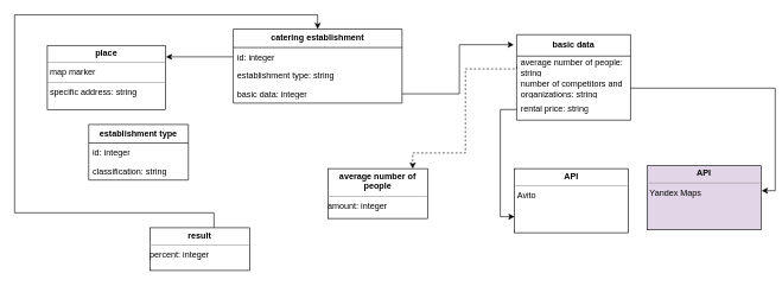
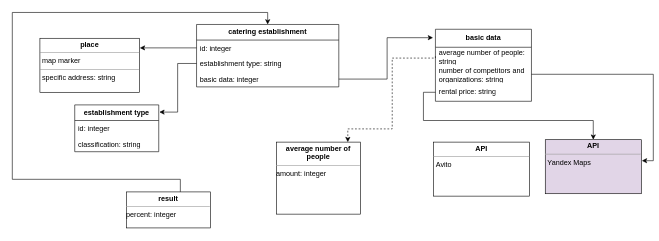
+ <mxCell id="14" style="edgeStyle=orthogonalEdgeStyle;rounded=0;orthogonalLoop=1;jettySize=auto;html=1;exitX=0;exitY=0.5;exitDx=0;exitDy=0;entryX=1.007;entryY=0.154;entryDx=0;entryDy=0;entryPerimeter=0;" parent="1" source="4" target="6" edge="1"><mxGeometry relative="1" as="geometry" /></mxCell>
- <mxCell id="20" style="edgeStyle=orthogonalEdgeStyle;rounded=0;orthogonalLoop=1;jettySize=auto;html=1;exitX=0;exitY=0.5;exitDx=0;exitDy=0;entryX=0;entryY=0.75;entryDx=0;entryDy=0;" parent="1" source="12" target="16" edge="1"><mxGeometry relative="1" as="geometry" /></mxCell>
+ <mxCell id="20" style="edgeStyle=orthogonalEdgeStyle;rounded=0;orthogonalLoop=1;jettySize=auto;html=1;exitX=0;exitY=0.5;exitDx=0;exitDy=0;" parent="1" source="12" target="24" edge="1"><mxGeometry relative="1" as="geometry" /></mxCell>
- <mxCell id="17" value="&lt;p style=&quot;margin:0px;margin-top:4px;text-align:center;&quot;&gt;&lt;b&gt;average number of people&lt;/b&gt;&lt;br&gt;&lt;/p&gt;&lt;hr size=&quot;1&quot;&gt;&lt;div style=&quot;height:2px;&quot;&gt;amount: integer&lt;/div&gt;" style="verticalAlign=top;align=left;overflow=fill;fontSize=12;fontFamily=Helvetica;html=1;whiteSpace=wrap;" parent="1" vertex="1"><mxGeometry x="460" y="236" width="140" height="70" as="geometry" /></mxCell>
+ <mxCell id="17" value="&lt;p style=&quot;margin:0px;margin-top:4px;text-align:center;&quot;&gt;&lt;b&gt;average number of people&lt;/b&gt;&lt;br&gt;&lt;/p&gt;&lt;hr size=&quot;1&quot;&gt;&lt;div style=&quot;height:2px;&quot;&gt;amount: integer&lt;/div&gt;" style="verticalAlign=top;align=left;overflow=fill;fontSize=12;fontFamily=Helvetica;html=1;whiteSpace=wrap;" parent="1" vertex="1"><mxGeometry x="460" y="236" width="140" height="120" as="geometry" /></mxCell>
